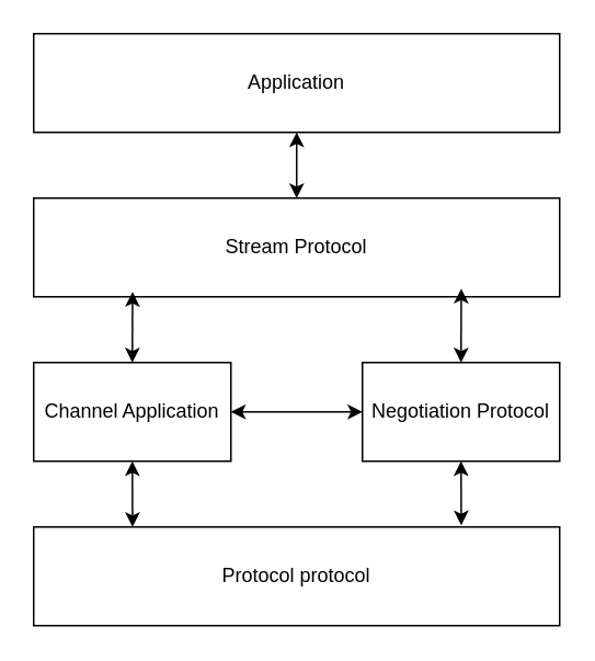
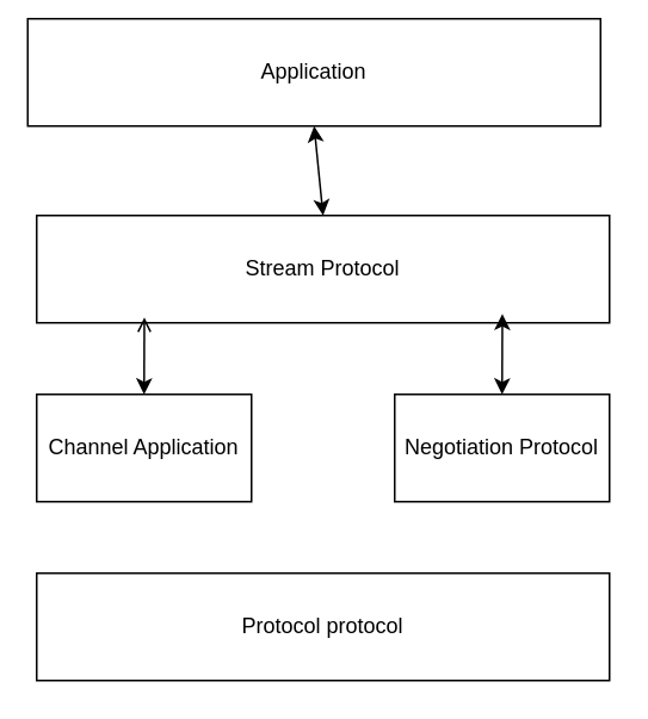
- <mxCell id="2" value="&lt;div&gt;Application&lt;/div&gt;" style="rounded=0;whiteSpace=wrap;html=1;" vertex="1" parent="1"><mxGeometry x="20" y="20" width="320" height="60" as="geometry" /></mxCell>
+ <mxCell id="2" value="&lt;div&gt;Application&lt;/div&gt;" style="rounded=0;whiteSpace=wrap;html=1;" vertex="1" parent="1"><mxGeometry x="15" y="10" width="320" height="60" as="geometry" /></mxCell>
- <mxCell id="10" value="" style="endArrow=classic;startArrow=classic;html=1;rounded=0;exitX=0.5;exitY=0;exitDx=0;exitDy=0;entryX=0.188;entryY=0.95;entryDx=0;entryDy=0;entryPerimeter=0;" edge="1" parent="1" source="4" target="3"><mxGeometry width="50" height="50" relative="1" as="geometry"><mxPoint x="180" y="350" as="sourcePoint" /><mxPoint x="230" y="300" as="targetPoint" /></mxGeometry></mxCell>
+ <mxCell id="10" value="" style="endArrow=open;startArrow=classic;html=1;rounded=0;exitX=0.5;exitY=0;exitDx=0;exitDy=0;entryX=0.188;entryY=0.95;entryDx=0;entryDy=0;entryPerimeter=0;" edge="1" parent="1" source="4" target="3"><mxGeometry width="50" height="50" relative="1" as="geometry"><mxPoint x="180" y="350" as="sourcePoint" /><mxPoint x="230" y="300" as="targetPoint" /></mxGeometry></mxCell>
- <mxCell id="9" value="" style="endArrow=classic;startArrow=classic;html=1;rounded=0;exitX=1;exitY=0.5;exitDx=0;exitDy=0;entryX=0;entryY=0.5;entryDx=0;entryDy=0;" edge="1" parent="1" source="4" target="5"><mxGeometry width="50" height="50" relative="1" as="geometry"><mxPoint x="180" y="350" as="sourcePoint" /><mxPoint x="230" y="300" as="targetPoint" /></mxGeometry></mxCell>
- <mxCell id="8" value="" style="endArrow=classic;startArrow=classic;html=1;rounded=0;exitX=0.813;exitY=-0.017;exitDx=0;exitDy=0;exitPerimeter=0;entryX=0.5;entryY=1;entryDx=0;entryDy=0;" edge="1" parent="1" source="6" target="5"><mxGeometry width="50" height="50" relative="1" as="geometry"><mxPoint x="290" y="350" as="sourcePoint" /><mxPoint x="290" y="310" as="targetPoint" /></mxGeometry></mxCell>
- <mxCell id="7" value="" style="endArrow=classic;startArrow=classic;html=1;rounded=0;exitX=0.188;exitY=0;exitDx=0;exitDy=0;exitPerimeter=0;entryX=0.5;entryY=1;entryDx=0;entryDy=0;" edge="1" parent="1" source="6" target="4"><mxGeometry width="50" height="50" relative="1" as="geometry"><mxPoint x="180" y="350" as="sourcePoint" /><mxPoint x="230" y="300" as="targetPoint" /></mxGeometry></mxCell>
